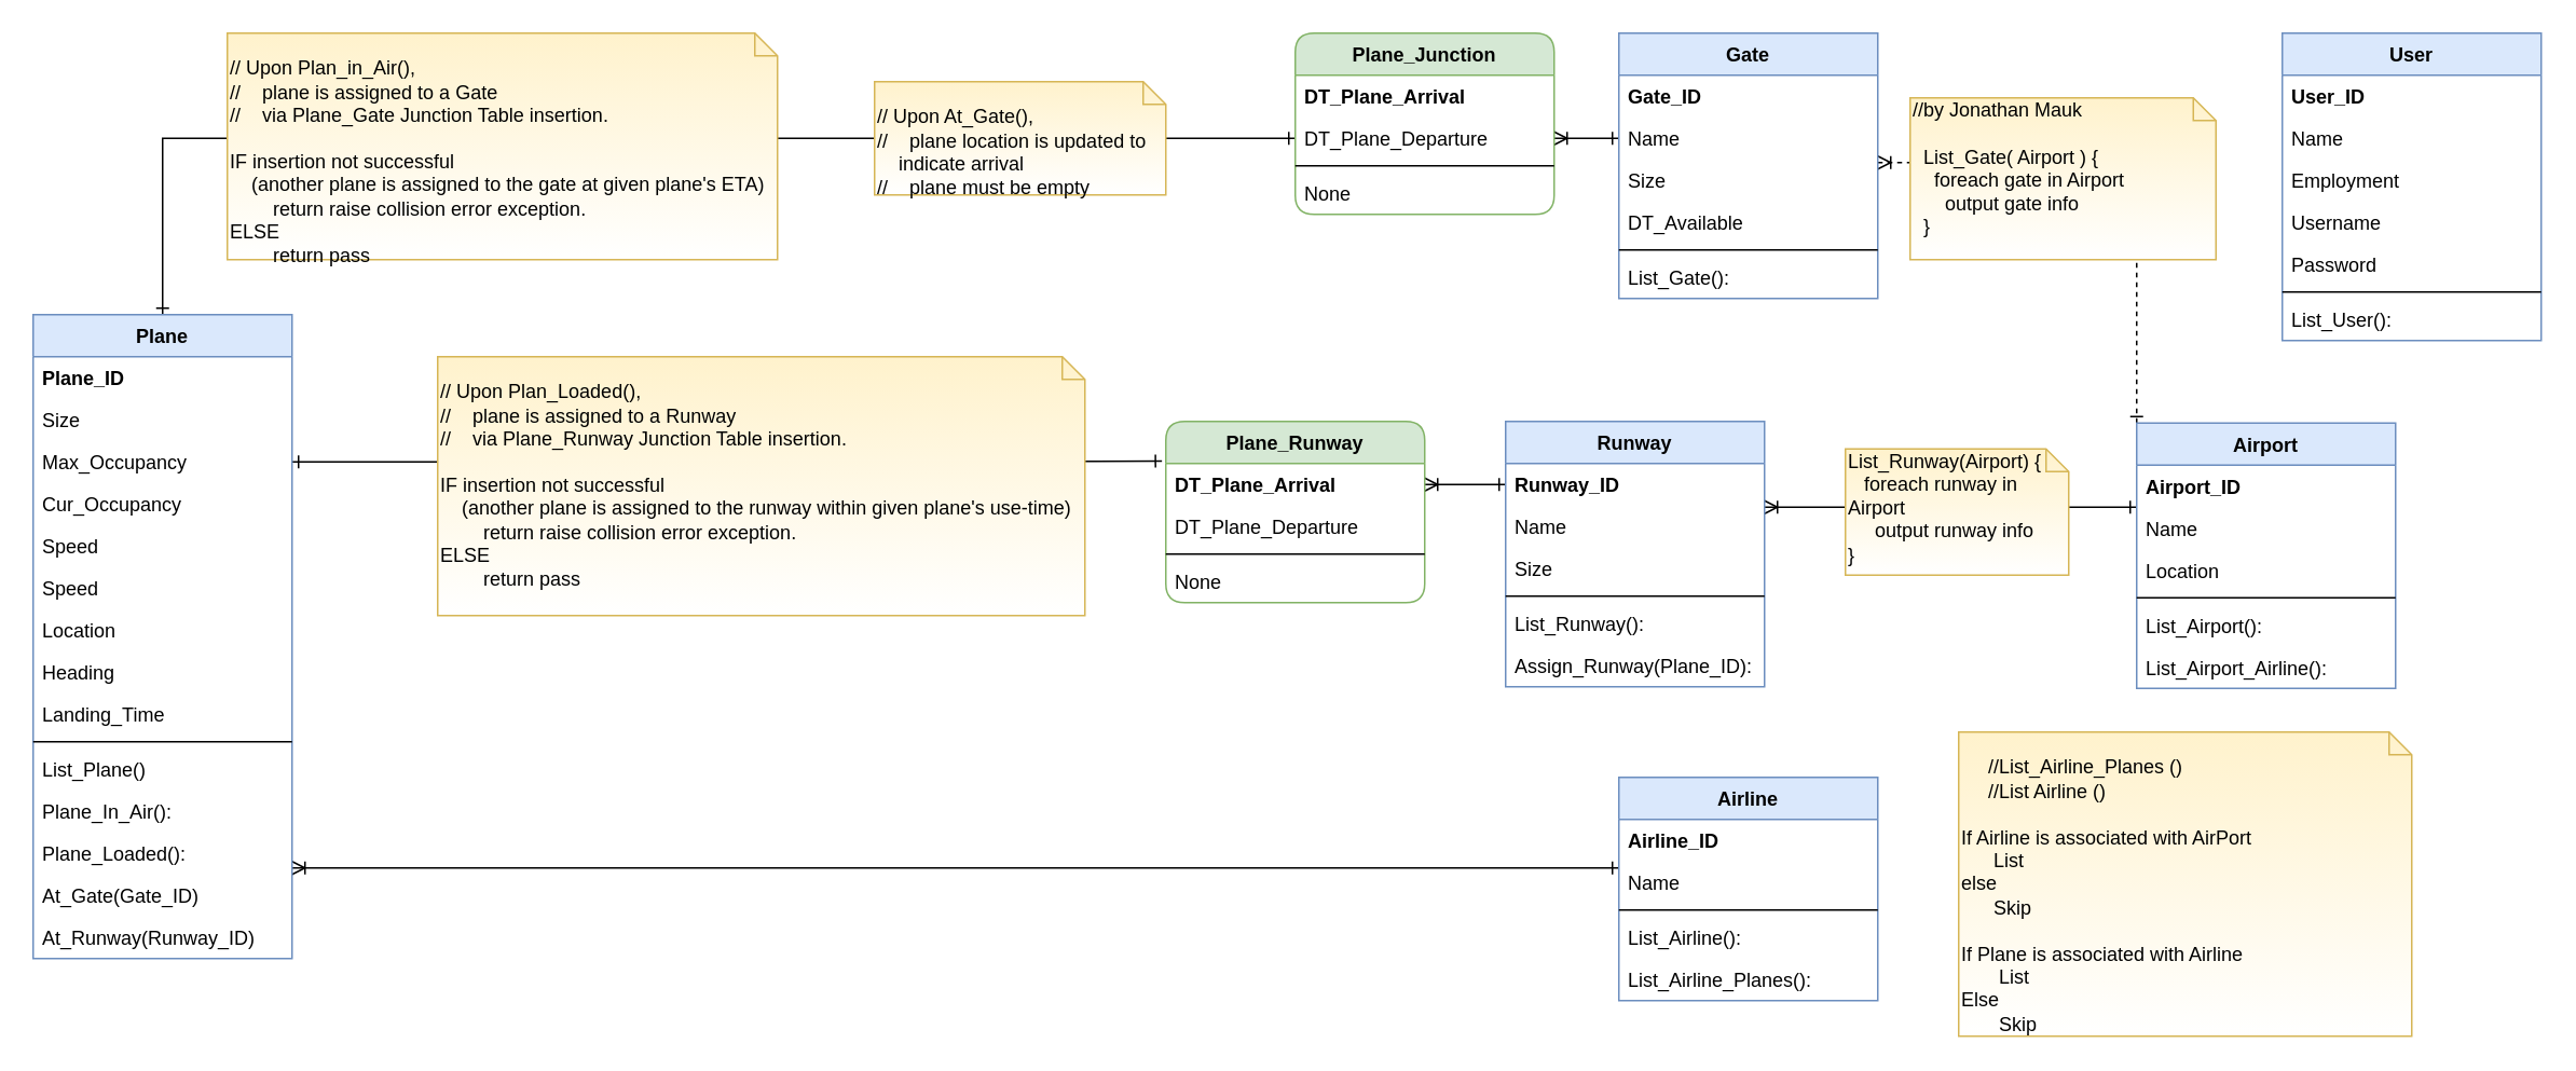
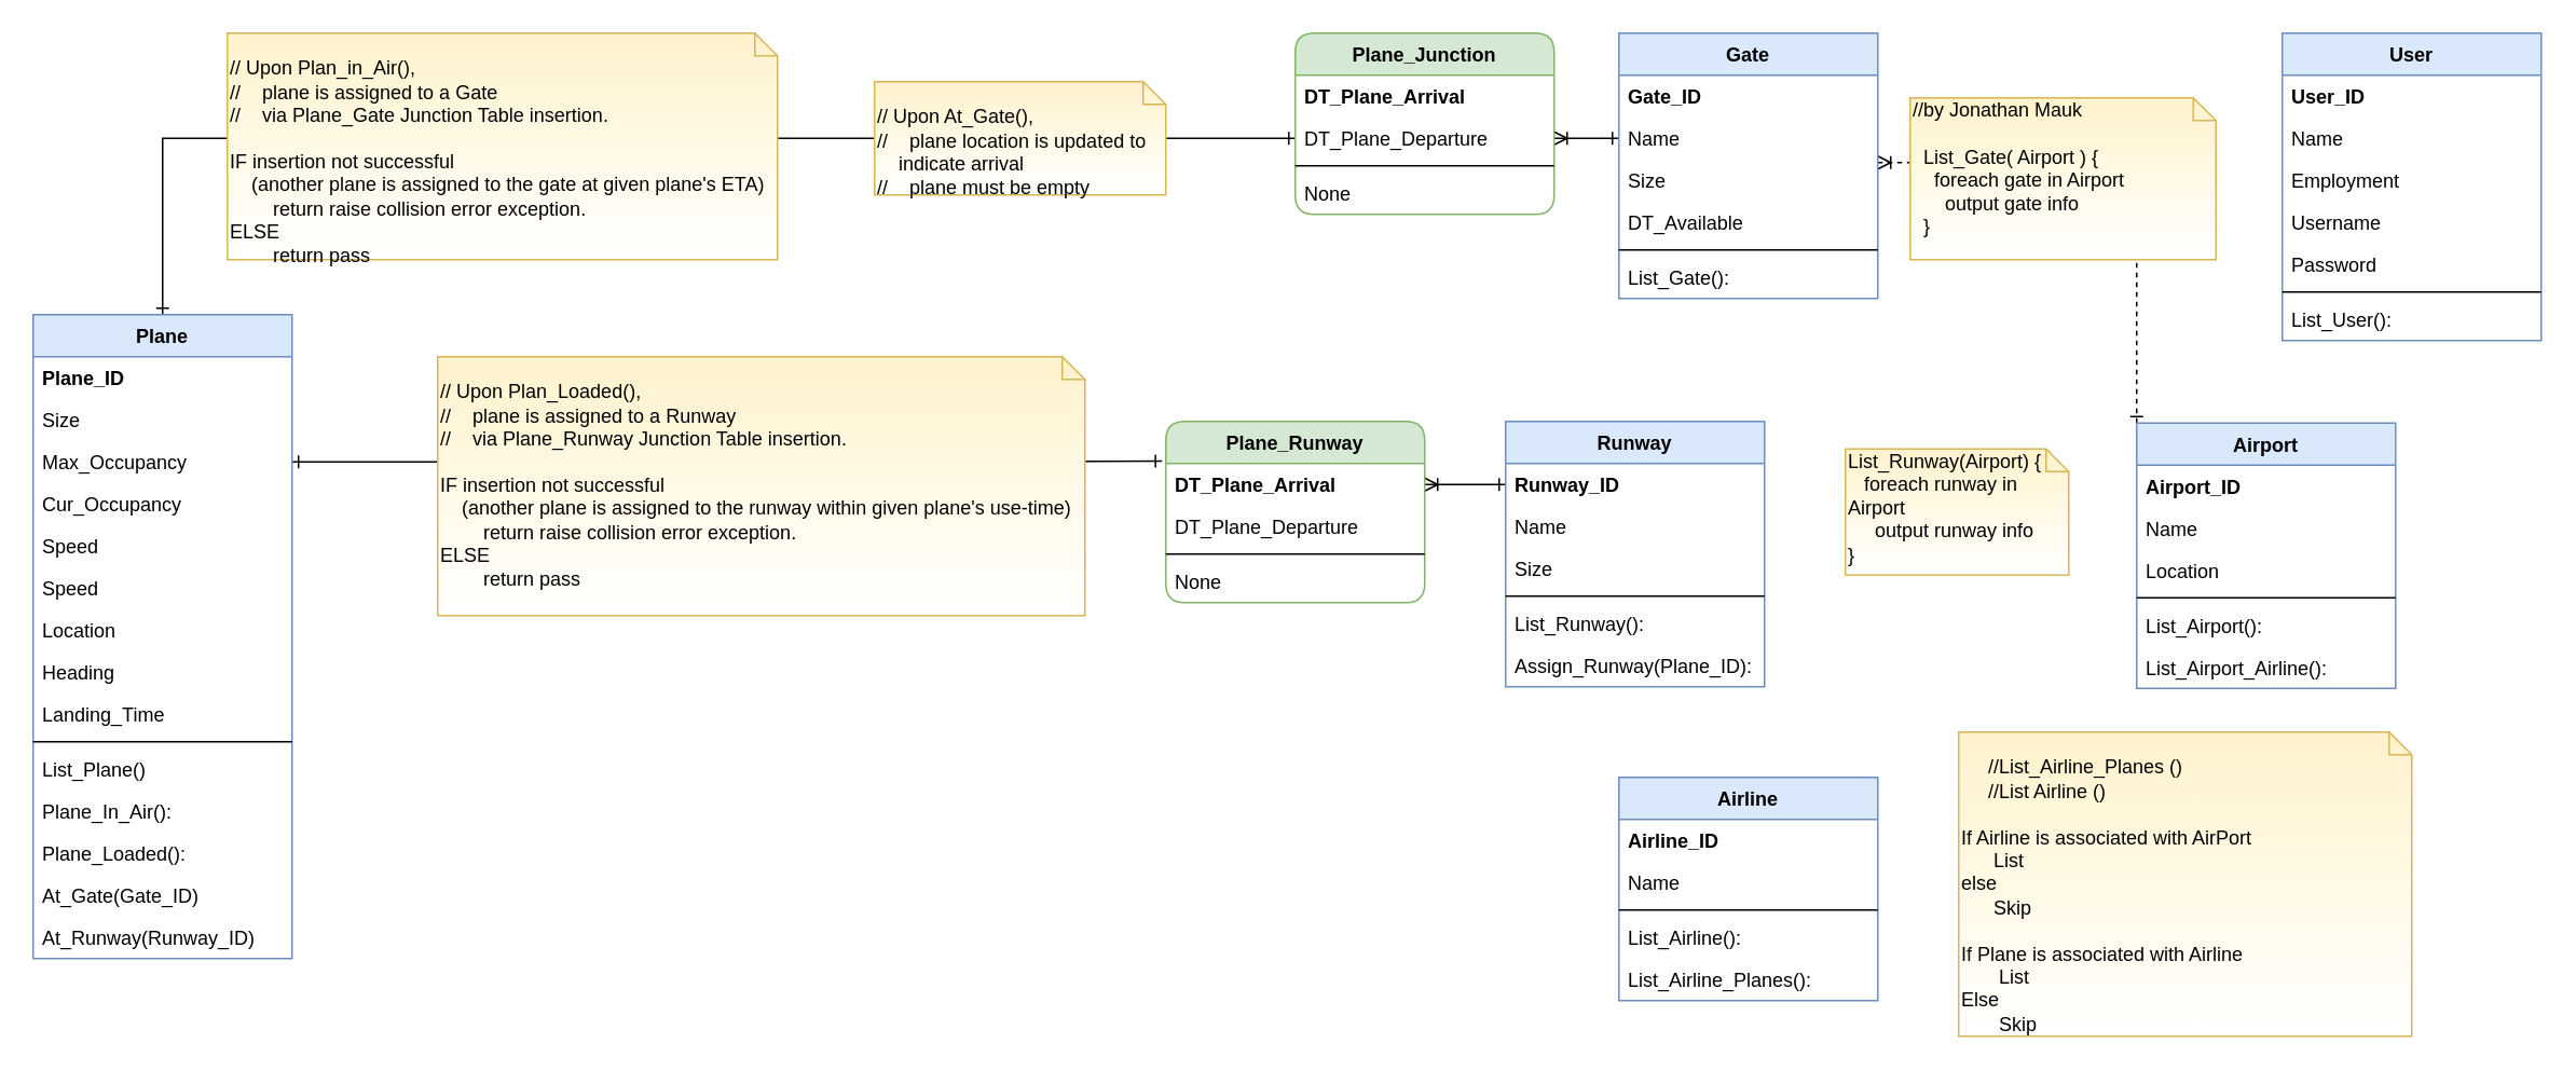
- <mxCell id="4" style="edgeStyle=orthogonalEdgeStyle;rounded=0;orthogonalLoop=1;jettySize=auto;html=1;startArrow=ERone;startFill=0;endArrow=ERoneToMany;endFill=0;" parent="1" source="57" target="69" edge="1"><mxGeometry relative="1" as="geometry"><Array as="points"><mxPoint x="1190" y="313" /><mxPoint x="1190" y="313" /></Array></mxGeometry></mxCell>
- <mxCell id="3" style="edgeStyle=orthogonalEdgeStyle;rounded=0;orthogonalLoop=1;jettySize=auto;html=1;startArrow=ERoneToMany;startFill=0;endArrow=ERone;endFill=0;" parent="1" source="37" target="31" edge="1"><mxGeometry relative="1" as="geometry"><Array as="points"><mxPoint x="410" y="536" /><mxPoint x="410" y="536" /></Array></mxGeometry></mxCell>
